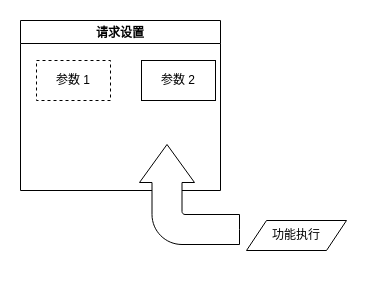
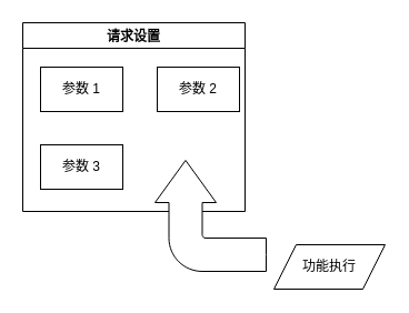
- <mxCell id="3" value="参数 1" style="whiteSpace=wrap;html=1;align=center;dashed=1;" vertex="1" parent="2"><mxGeometry x="16" y="40" width="74" height="40" as="geometry" /></mxCell>
+ <mxCell id="3" value="参数 1" style="whiteSpace=wrap;html=1;align=center;" vertex="1" parent="2"><mxGeometry x="16" y="40" width="74" height="40" as="geometry" /></mxCell>
+ <mxCell id="5" value="参数 3" style="whiteSpace=wrap;html=1;align=center;" vertex="1" parent="2"><mxGeometry x="16" y="110" width="74" height="40" as="geometry" /></mxCell>
- <mxCell id="6" value="功能执行" style="whiteSpace=wrap;html=1;align=center;shape=parallelogram;perimeter=parallelogramPerimeter;fixedSize=1;" vertex="1" parent="1"><mxGeometry x="246" y="220" width="100" height="30" as="geometry" /></mxCell>
+ <mxCell id="6" value="功能执行" style="whiteSpace=wrap;html=1;align=center;shape=parallelogram;perimeter=parallelogramPerimeter;fixedSize=1;" vertex="1" parent="1"><mxGeometry x="246" y="220" width="100" height="40" as="geometry" /></mxCell>
